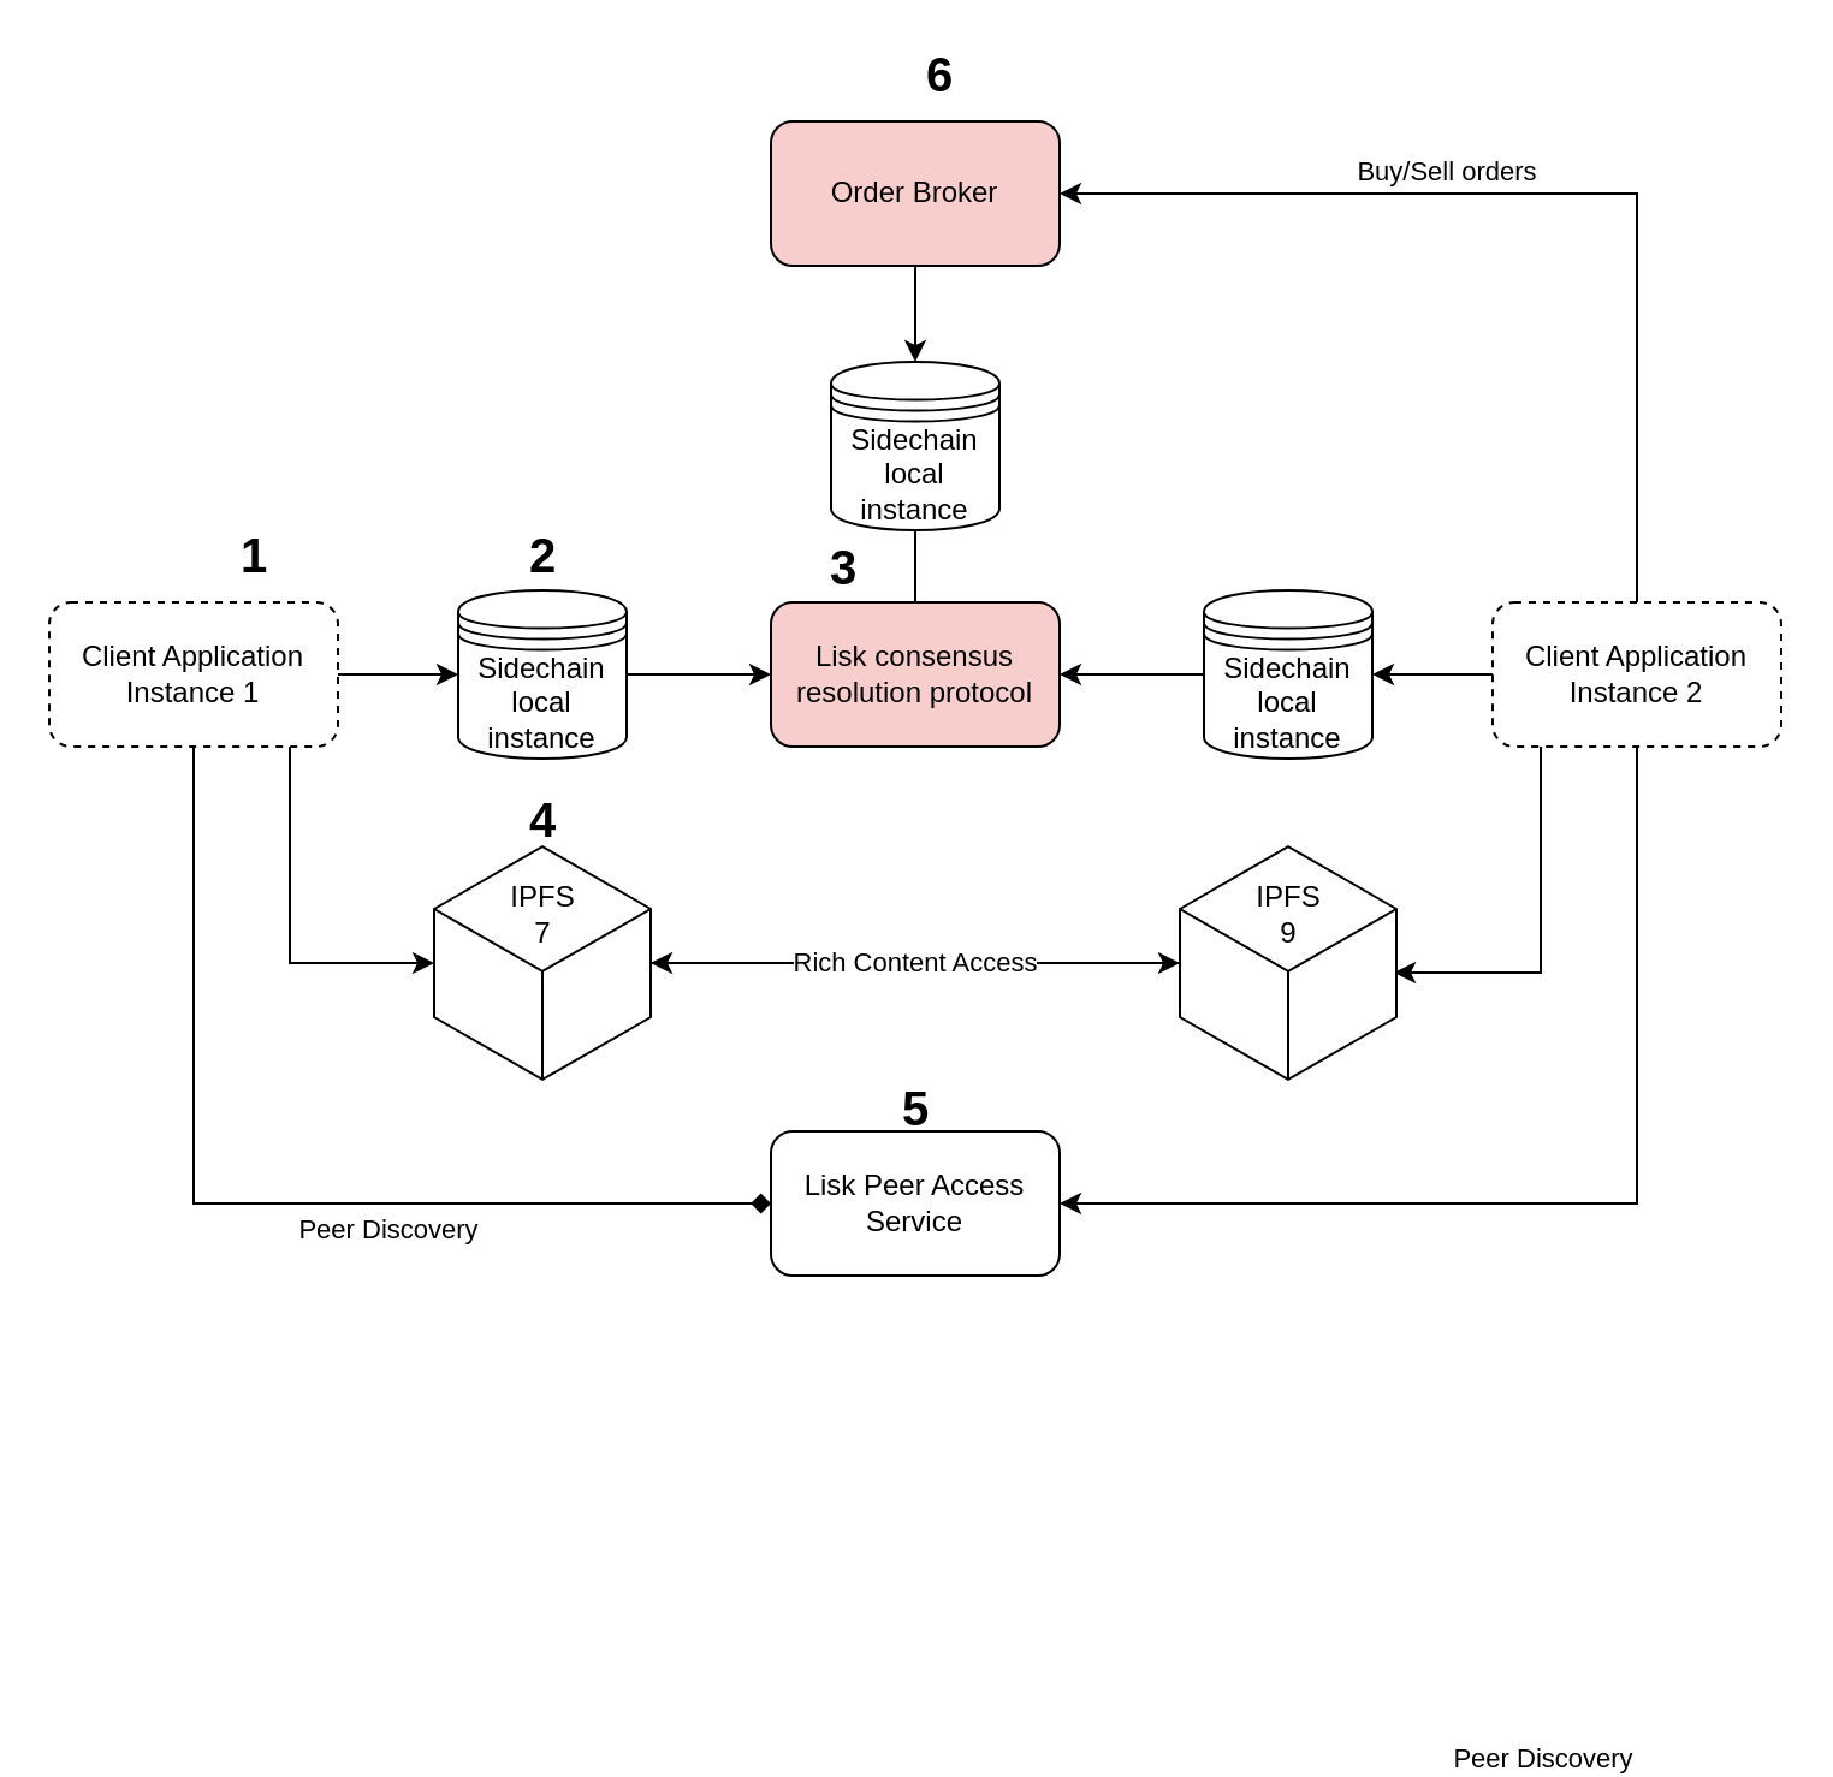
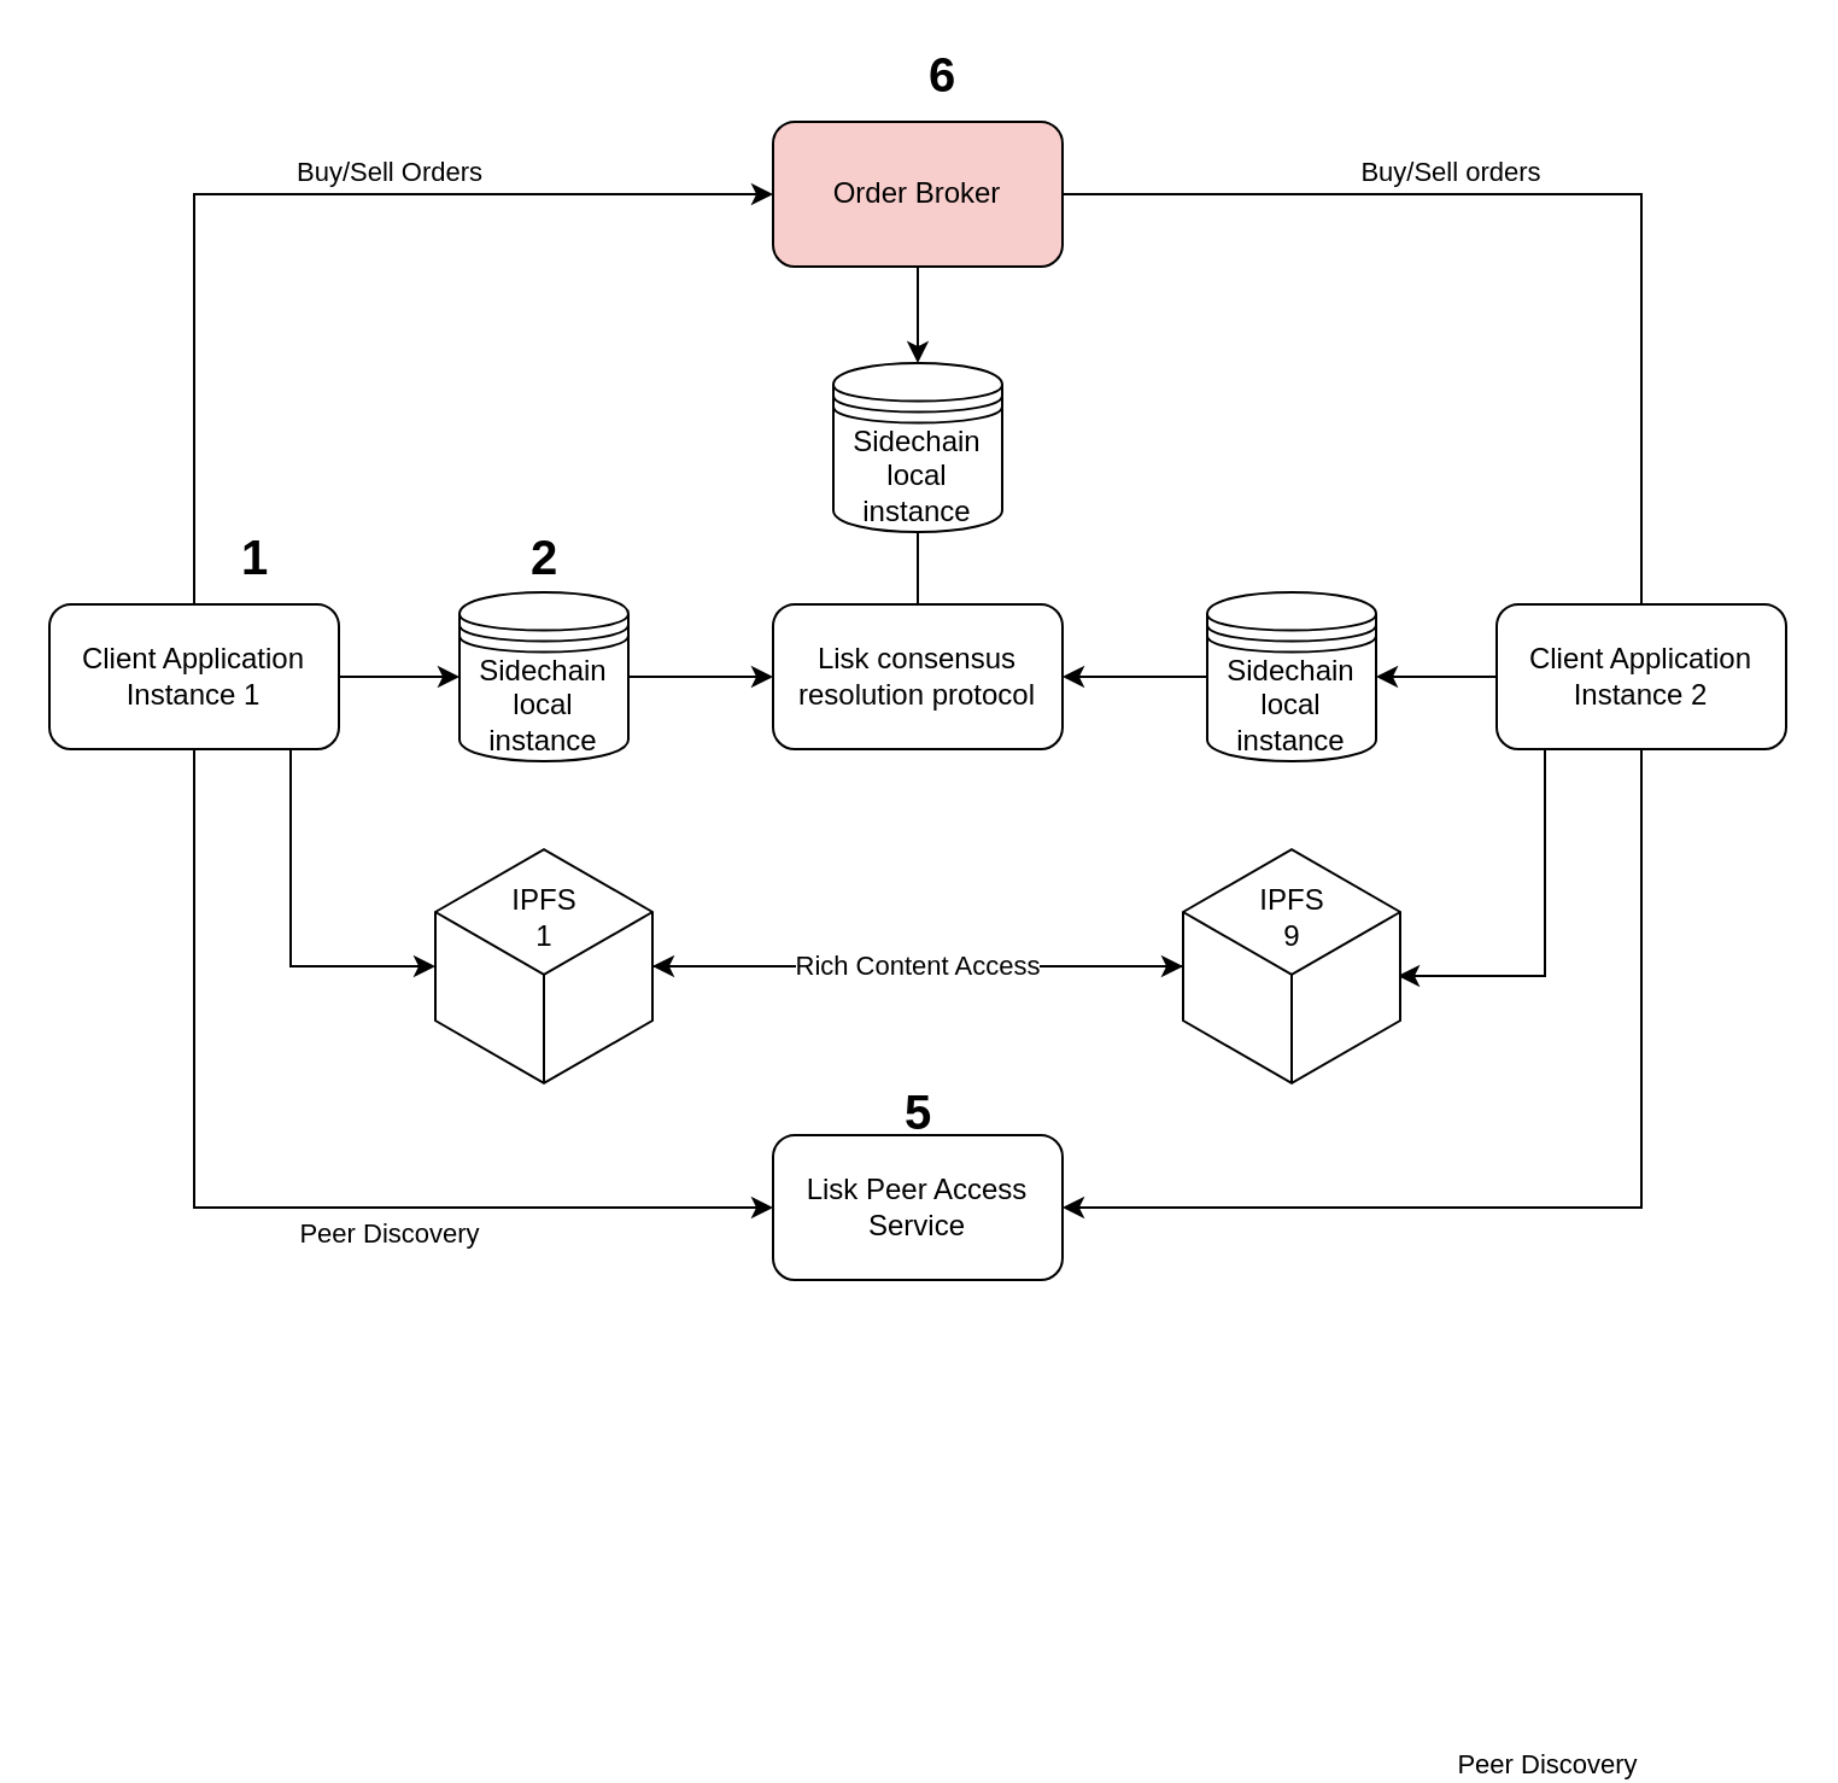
+ <mxCell id="2" style="edgeStyle=orthogonalEdgeStyle;rounded=0;orthogonalLoop=1;jettySize=auto;html=1;entryX=0;entryY=0.5;entryDx=0;entryDy=0;" parent="1" source="8" target="10" edge="1"><mxGeometry relative="1" as="geometry"><mxPoint x="140" y="110" as="targetPoint" /><Array as="points"><mxPoint x="80" y="80" /></Array></mxGeometry></mxCell>
+ <mxCell id="3" value="Buy/Sell Orders" style="edgeLabel;html=1;align=center;verticalAlign=middle;resizable=0;points=[];" parent="2" vertex="1" connectable="0"><mxGeometry x="-0.185" y="-84" relative="1" as="geometry"><mxPoint x="-4" y="-13" as="offset" /></mxGeometry></mxCell>
- <mxCell id="12" style="edgeStyle=orthogonalEdgeStyle;rounded=0;orthogonalLoop=1;jettySize=auto;html=1;entryX=1;entryY=0.5;entryDx=0;entryDy=0;" parent="1" source="17" target="10" edge="1"><mxGeometry relative="1" as="geometry"><Array as="points"><mxPoint x="680" y="80" /></Array></mxGeometry></mxCell>
+ <mxCell id="12" style="edgeStyle=orthogonalEdgeStyle;rounded=0;orthogonalLoop=1;jettySize=auto;html=1;entryX=1;entryY=0.5;entryDx=0;entryDy=0;endArrow=none;" parent="1" source="17" target="10" edge="1"><mxGeometry relative="1" as="geometry"><Array as="points"><mxPoint x="680" y="80" /></Array></mxGeometry></mxCell>
- <mxCell id="38" value="&lt;font style=&quot;font-size: 20px&quot;&gt;&lt;b&gt;3&lt;/b&gt;&lt;/font&gt;" style="text;html=1;align=center;verticalAlign=middle;resizable=0;points=[];autosize=1;glass=0;rounded=0;shadow=0;comic=0;" vertex="1" parent="1"><mxGeometry x="335" y="225" width="30" height="20" as="geometry" /></mxCell>
- <mxCell id="8" value="Client Application&lt;br&gt;Instance 1" style="rounded=1;whiteSpace=wrap;html=1;dashed=1;" parent="1" vertex="1"><mxGeometry x="20" y="250" width="120" height="60" as="geometry" /></mxCell>
+ <mxCell id="8" value="Client Application&lt;br&gt;Instance 1" style="rounded=1;whiteSpace=wrap;html=1;" parent="1" vertex="1"><mxGeometry x="20" y="250" width="120" height="60" as="geometry" /></mxCell>
- <mxCell id="25" value="Lisk consensus resolution protocol" style="rounded=1;whiteSpace=wrap;html=1;fillColor=#f8cecc;" parent="1" vertex="1"><mxGeometry x="320" y="250" width="120" height="60" as="geometry" /></mxCell>
+ <mxCell id="25" value="Lisk consensus resolution protocol" style="rounded=1;whiteSpace=wrap;html=1;" parent="1" vertex="1"><mxGeometry x="320" y="250" width="120" height="60" as="geometry" /></mxCell>
- <mxCell id="17" value="Client Application&lt;br&gt;Instance 2" style="rounded=1;whiteSpace=wrap;html=1;dashed=1;" parent="1" vertex="1"><mxGeometry x="620" y="250" width="120" height="60" as="geometry" /></mxCell>
+ <mxCell id="17" value="Client Application&lt;br&gt;Instance 2" style="rounded=1;whiteSpace=wrap;html=1;" parent="1" vertex="1"><mxGeometry x="620" y="250" width="120" height="60" as="geometry" /></mxCell>
- <mxCell id="35" value="&lt;font style=&quot;font-size: 20px&quot;&gt;&lt;b&gt;4&lt;/b&gt;&lt;/font&gt;" style="text;html=1;align=center;verticalAlign=middle;resizable=0;points=[];autosize=1;glass=0;rounded=0;shadow=0;comic=0;" vertex="1" parent="1"><mxGeometry x="210" y="330" width="30" height="20" as="geometry" /></mxCell>
- <mxCell id="28" value="IPFS&lt;br&gt;7" style="text;html=1;align=center;verticalAlign=middle;resizable=0;points=[];autosize=1;" parent="1" vertex="1"><mxGeometry x="205" y="365" width="40" height="30" as="geometry" /></mxCell>
+ <mxCell id="28" value="IPFS&lt;br&gt;1" style="text;html=1;align=center;verticalAlign=middle;resizable=0;points=[];autosize=1;" parent="1" vertex="1"><mxGeometry x="205" y="365" width="40" height="30" as="geometry" /></mxCell>
- <mxCell id="4" style="edgeStyle=orthogonalEdgeStyle;rounded=0;orthogonalLoop=1;jettySize=auto;html=1;entryX=0;entryY=0.5;entryDx=0;entryDy=0;endArrow=diamond;" parent="1" source="8" target="11" edge="1"><mxGeometry relative="1" as="geometry"><Array as="points"><mxPoint x="80" y="500" /></Array></mxGeometry></mxCell>
+ <mxCell id="4" style="edgeStyle=orthogonalEdgeStyle;rounded=0;orthogonalLoop=1;jettySize=auto;html=1;entryX=0;entryY=0.5;entryDx=0;entryDy=0;" parent="1" source="8" target="11" edge="1"><mxGeometry relative="1" as="geometry"><Array as="points"><mxPoint x="80" y="500" /></Array></mxGeometry></mxCell>
